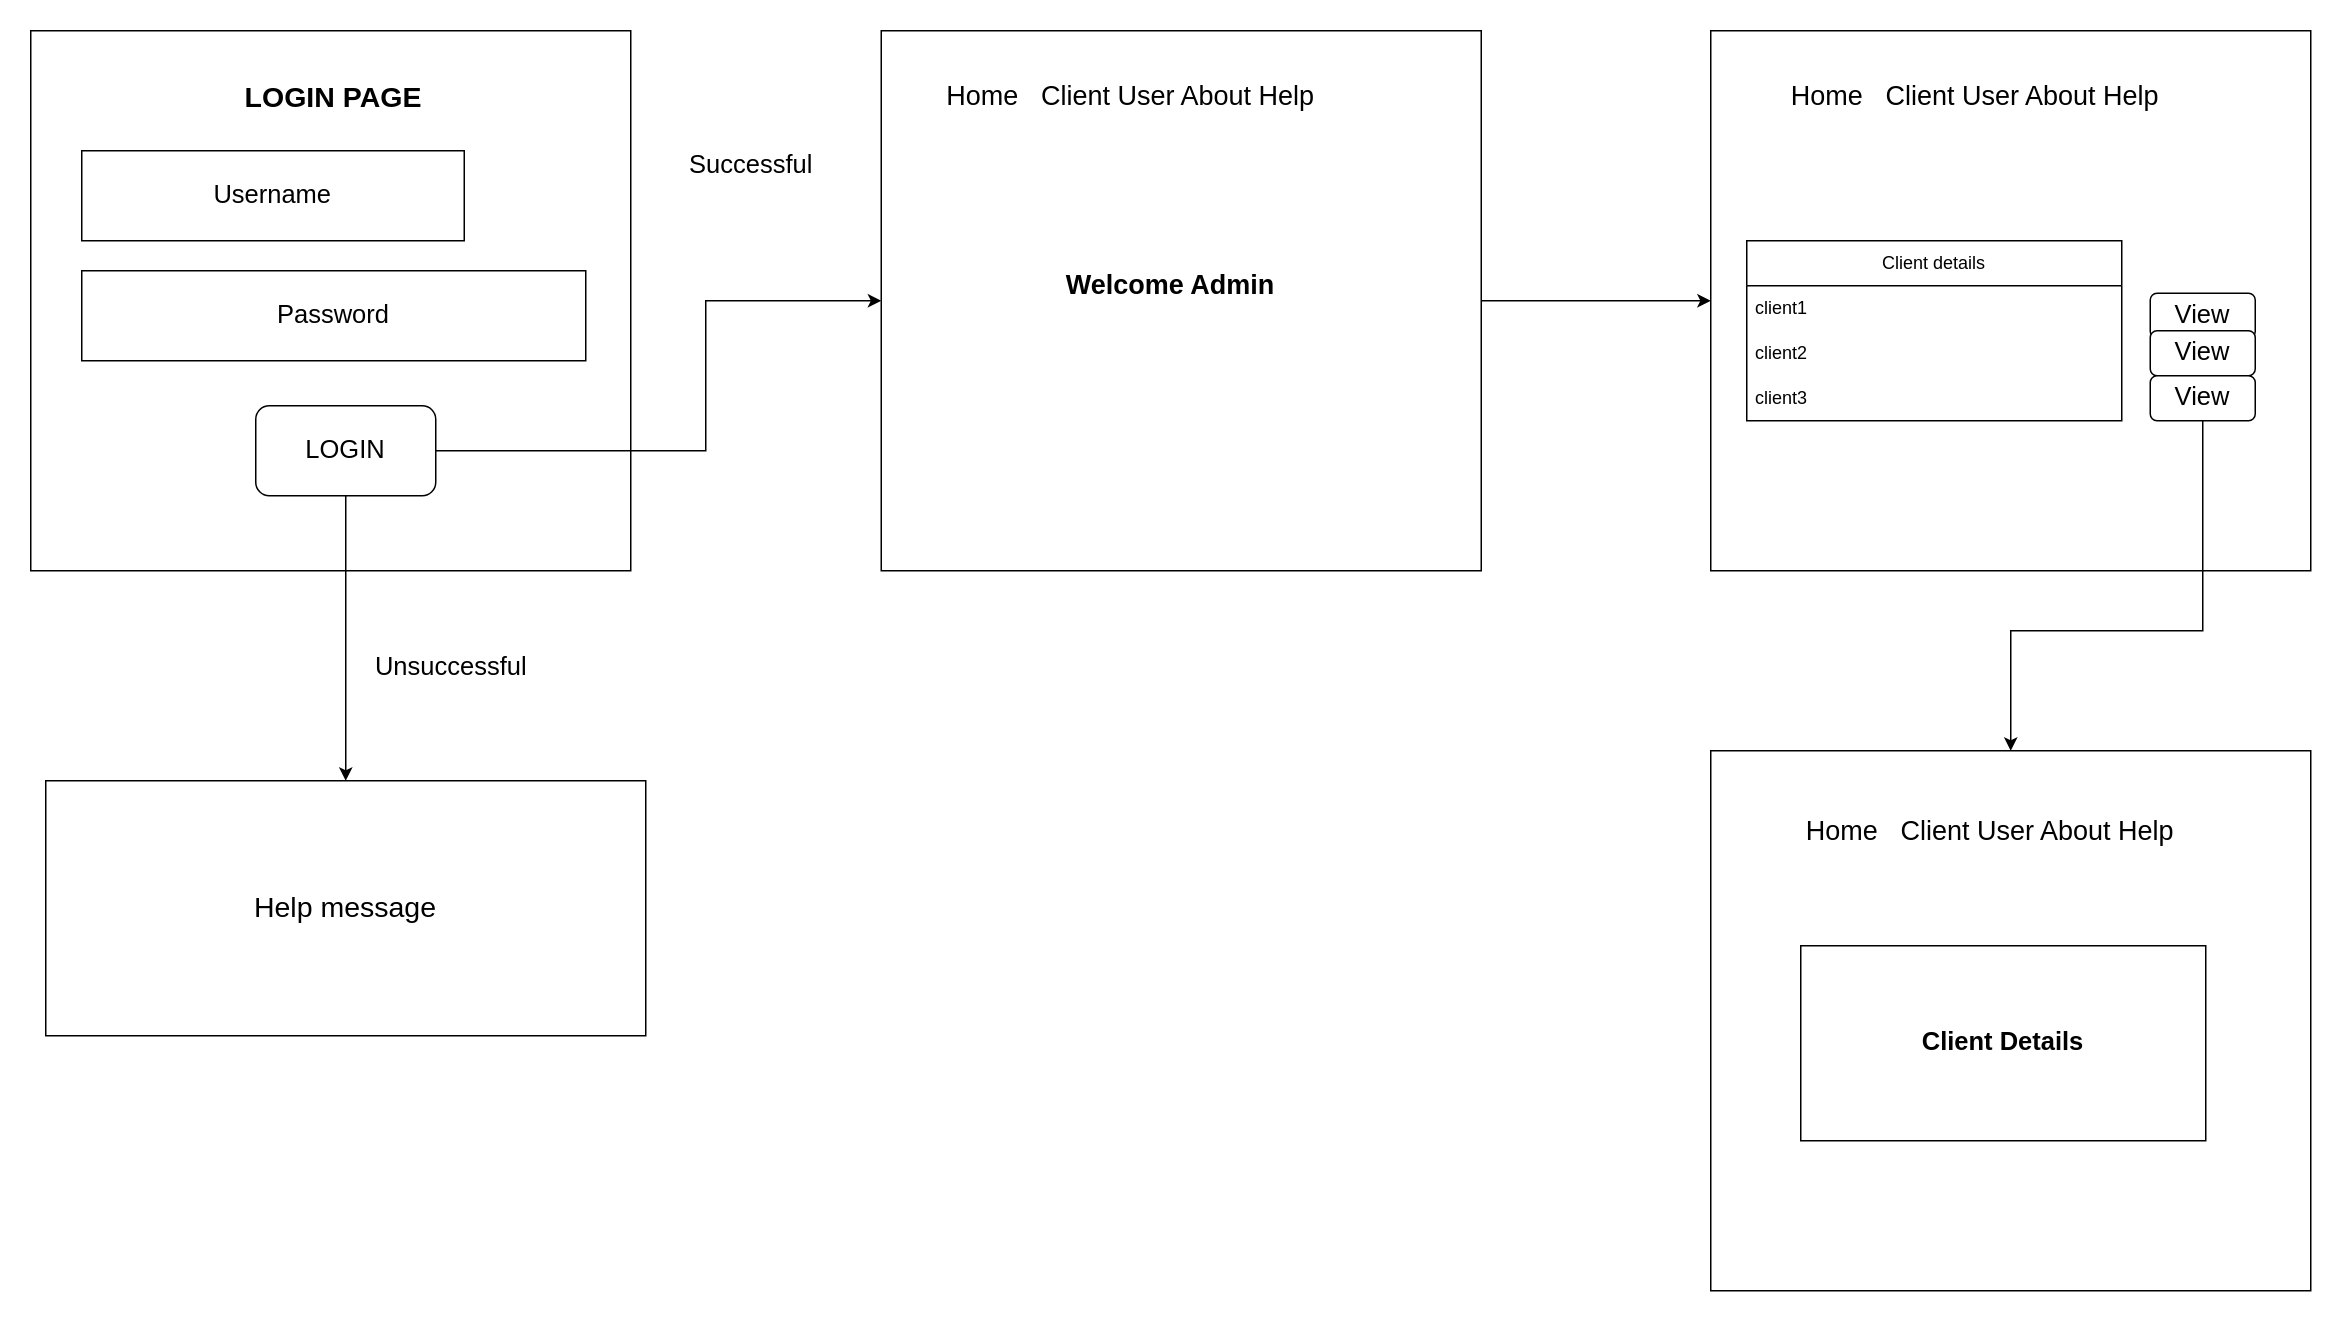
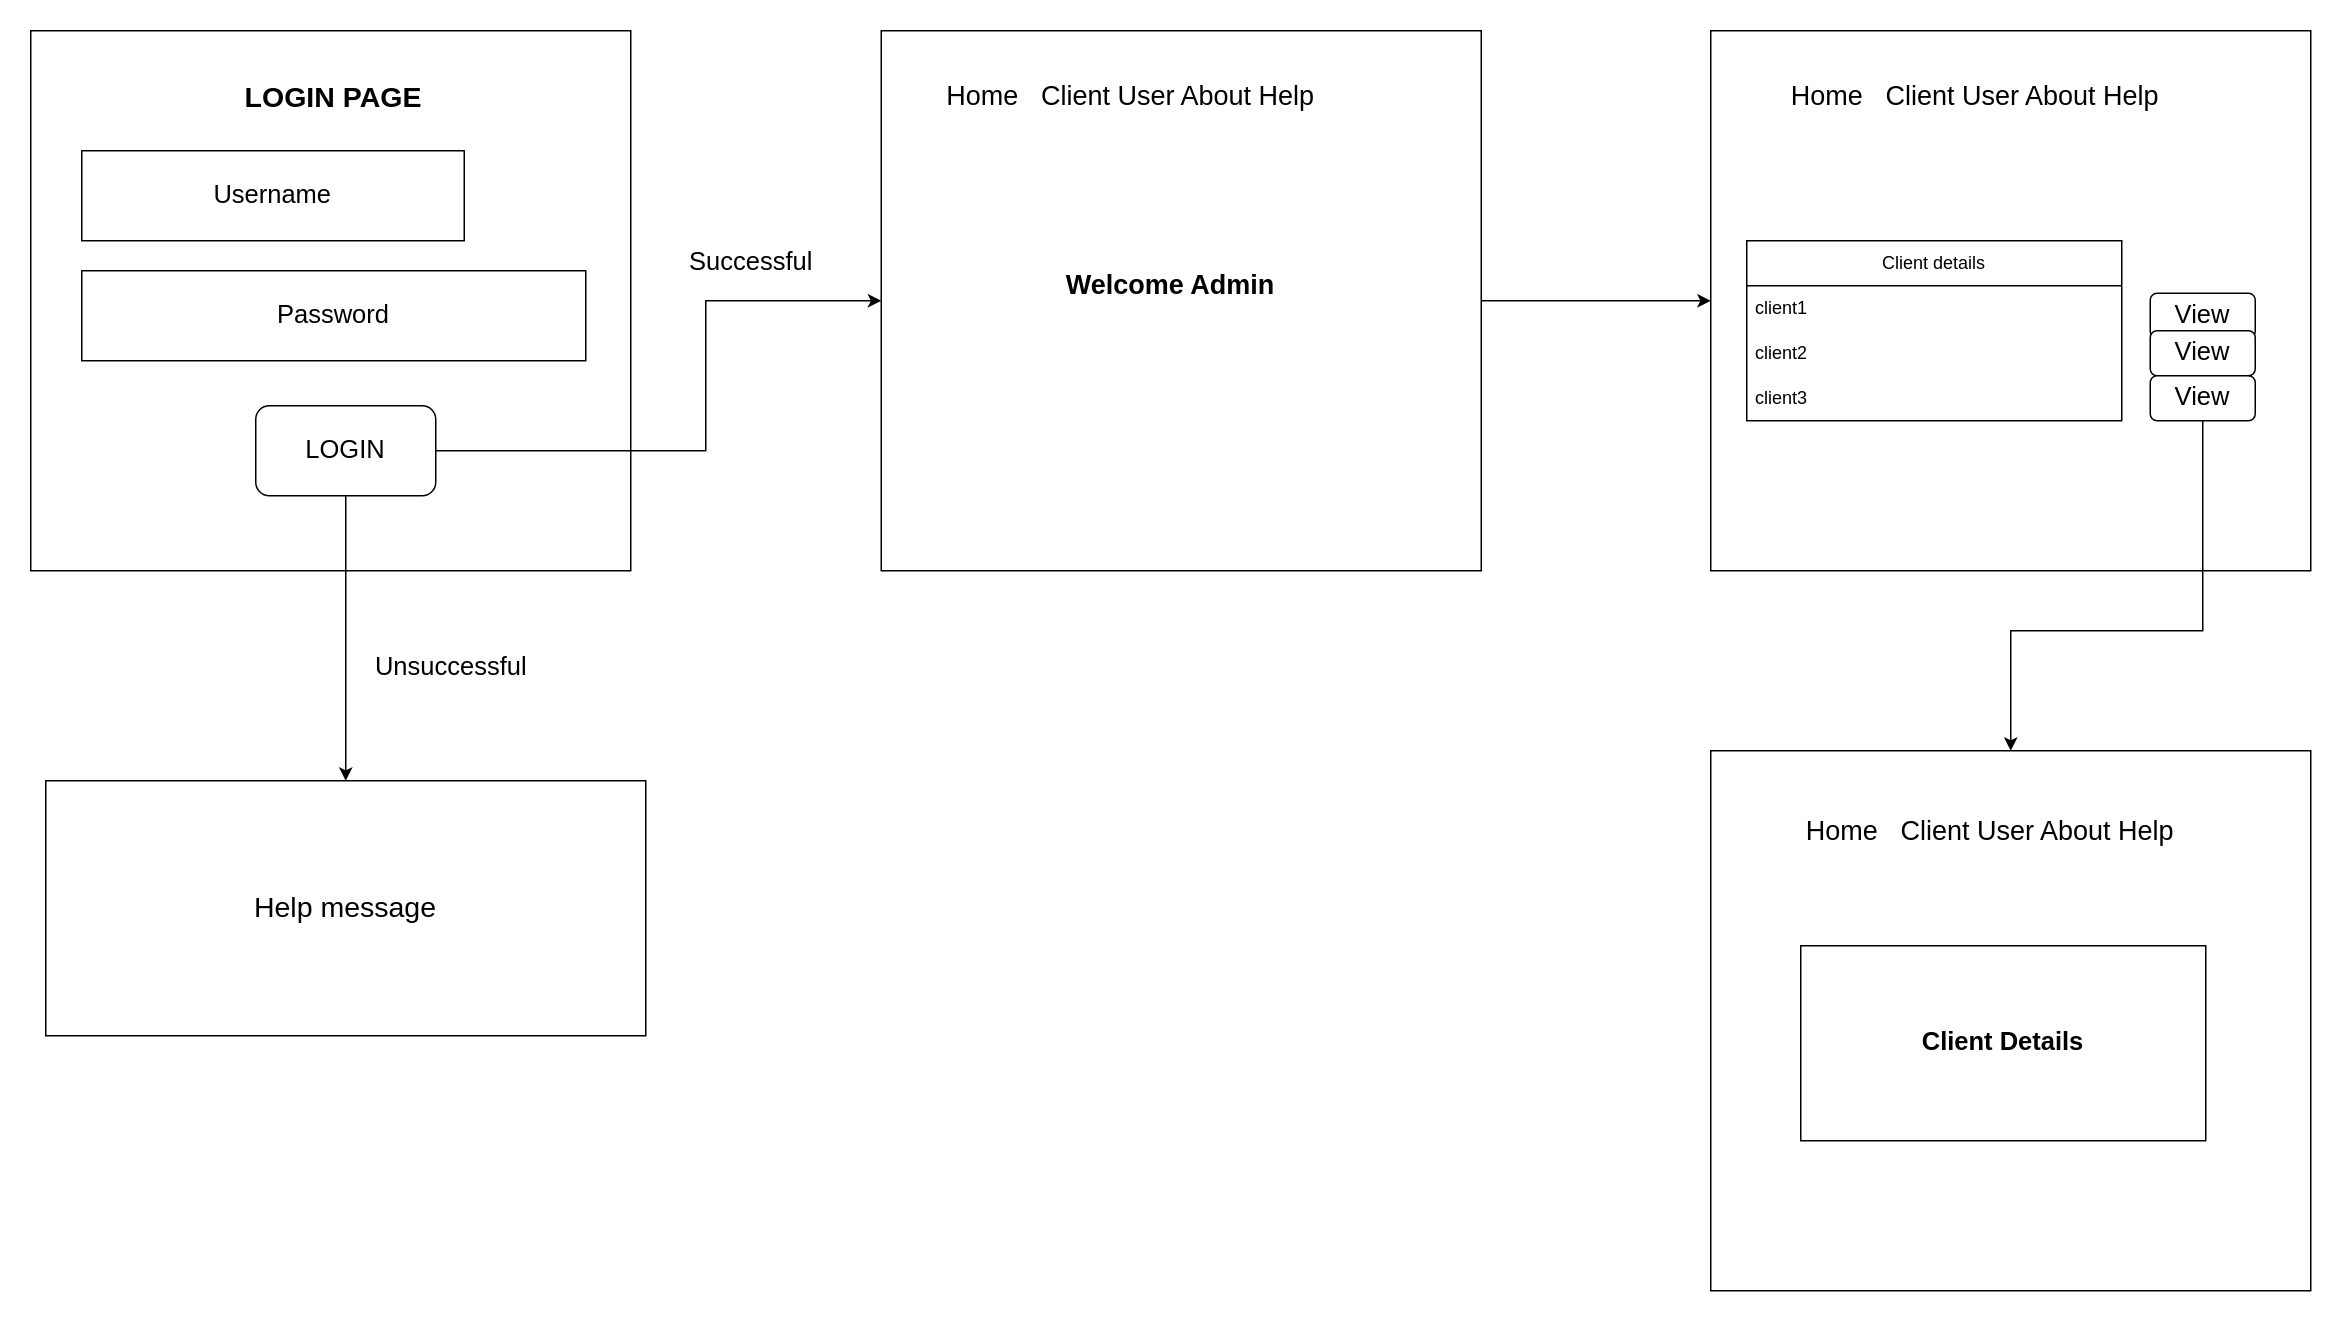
- <mxCell id="27" value="&lt;font style=&quot;font-size: 17px;&quot;&gt;Successful&lt;/font&gt;" style="text;html=1;align=center;verticalAlign=middle;resizable=0;points=[];autosize=1;strokeColor=none;fillColor=none;" vertex="1" parent="1"><mxGeometry x="445" y="95" width="110" height="30" as="geometry" /></mxCell>
+ <mxCell id="27" value="&lt;font style=&quot;font-size: 17px;&quot;&gt;Successful&lt;/font&gt;" style="text;html=1;align=center;verticalAlign=middle;resizable=0;points=[];autosize=1;strokeColor=none;fillColor=none;" vertex="1" parent="1"><mxGeometry x="445" y="160" width="110" height="30" as="geometry" /></mxCell>
